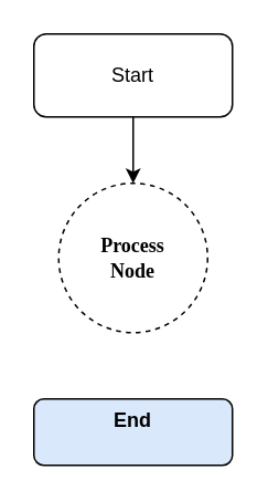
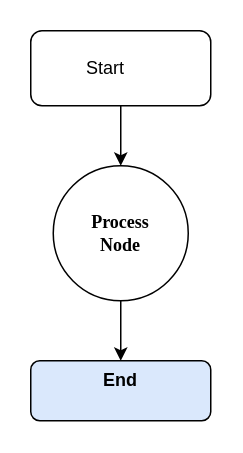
- <mxCell id="6" value="Start" style="text;strokeColor=none;align=center;fillColor=none;html=1;verticalAlign=middle;whiteSpace=wrap;rounded=0;" vertex="1" parent="1"><mxGeometry x="50" y="30" width="60" height="30" as="geometry" /></mxCell>
+ <mxCell id="6" value="Start" style="text;strokeColor=none;align=center;fillColor=none;html=1;verticalAlign=middle;whiteSpace=wrap;rounded=0;" vertex="1" parent="1"><mxGeometry x="40" y="30" width="60" height="30" as="geometry" /></mxCell>
- <mxCell id="3" value="Process&lt;div&gt;Node&lt;/div&gt;" style="ellipse;whiteSpace=wrap;html=1;aspect=fixed;fontFamily=Verdana;fontStyle=1;dashed=1;" vertex="1" parent="1"><mxGeometry x="35" y="110" width="90" height="90" as="geometry" /></mxCell>
+ <mxCell id="3" value="Process&lt;div&gt;Node&lt;/div&gt;" style="ellipse;whiteSpace=wrap;html=1;aspect=fixed;fontFamily=Verdana;fontStyle=1" vertex="1" parent="1"><mxGeometry x="35" y="110" width="90" height="90" as="geometry" /></mxCell>
+ <mxCell id="2" style="edgeStyle=none;html=1;exitX=0.5;exitY=1;exitDx=0;exitDy=0;entryX=0.5;entryY=0;entryDx=0;entryDy=0;" edge="1" parent="1" source="3" target="7"><mxGeometry relative="1" as="geometry" /></mxCell>
